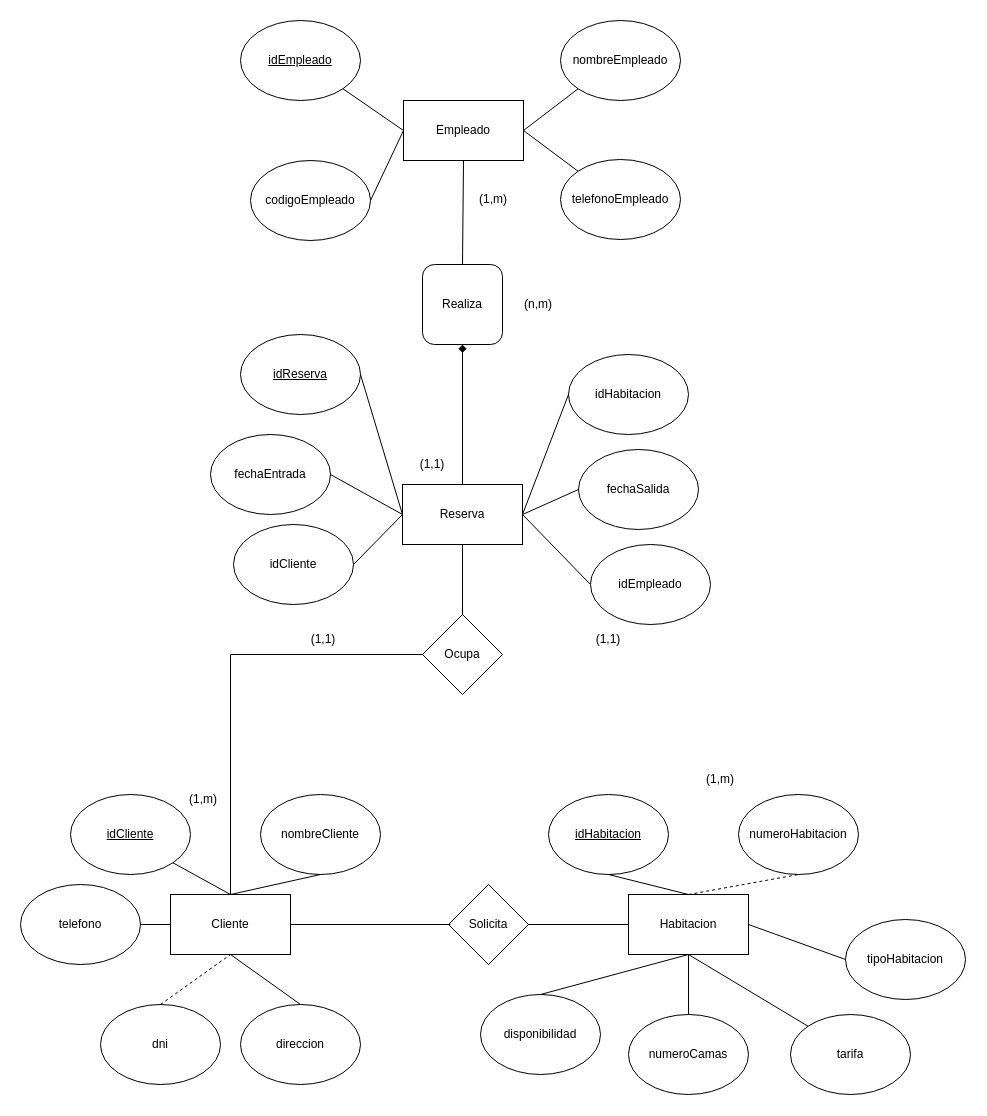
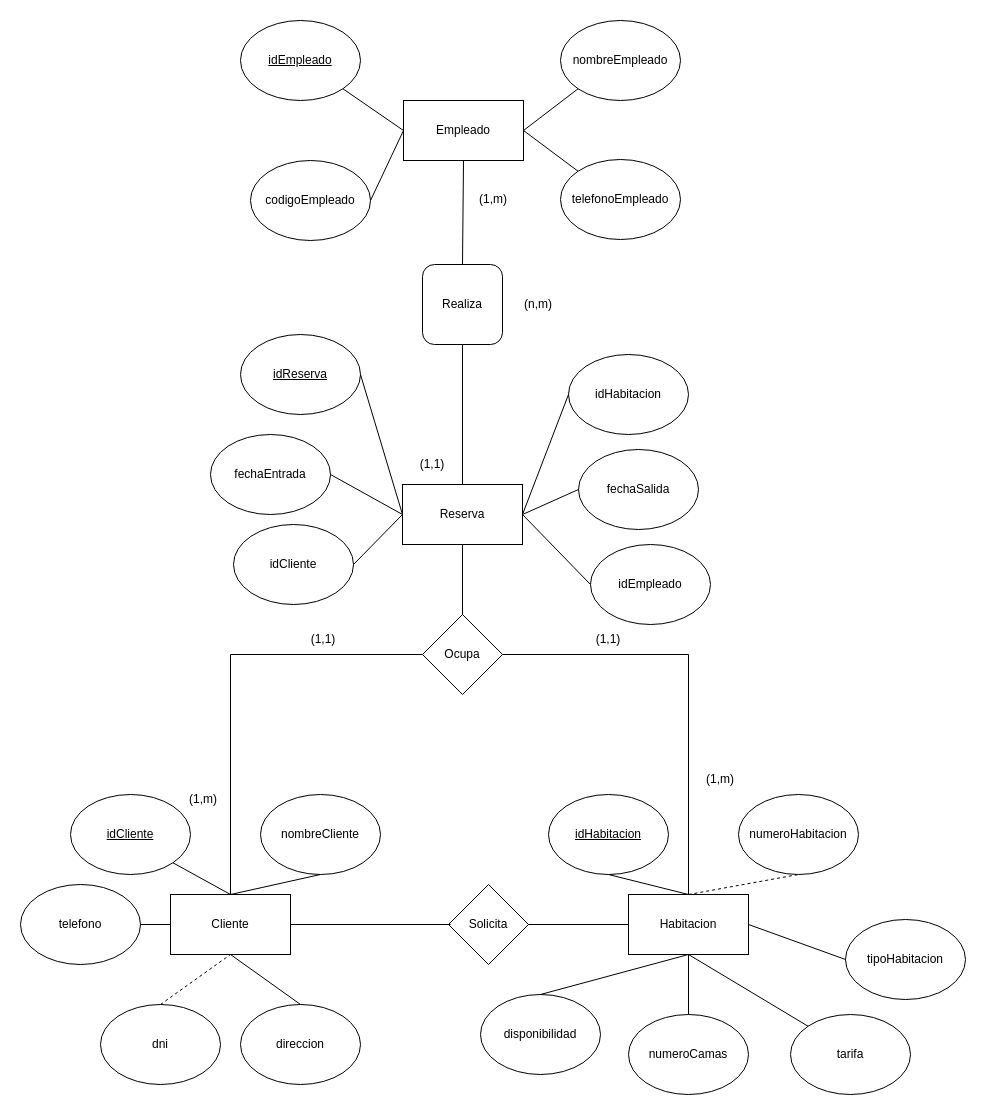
- <mxCell id="51" value="" style="endArrow=diamond;html=1;rounded=0;entryX=0.5;entryY=1;entryDx=0;entryDy=0;exitX=0.5;exitY=0;exitDx=0;exitDy=0;" edge="1" parent="1" source="36" target="49"><mxGeometry width="50" height="50" relative="1" as="geometry"><mxPoint x="472" y="274" as="sourcePoint" /><mxPoint x="473" y="170" as="targetPoint" /></mxGeometry></mxCell>
+ <mxCell id="51" value="" style="endArrow=none;html=1;rounded=0;entryX=0.5;entryY=1;entryDx=0;entryDy=0;exitX=0.5;exitY=0;exitDx=0;exitDy=0;" edge="1" parent="1" source="36" target="49"><mxGeometry width="50" height="50" relative="1" as="geometry"><mxPoint x="472" y="274" as="sourcePoint" /><mxPoint x="473" y="170" as="targetPoint" /></mxGeometry></mxCell>
+ <mxCell id="48" value="" style="endArrow=none;html=1;rounded=0;entryX=1;entryY=0.5;entryDx=0;entryDy=0;exitX=0.5;exitY=0;exitDx=0;exitDy=0;" edge="1" parent="1" source="14" target="45"><mxGeometry width="50" height="50" relative="1" as="geometry"><mxPoint x="320" y="824" as="sourcePoint" /><mxPoint x="370" y="774" as="targetPoint" /><Array as="points"><mxPoint x="688" y="654" /></Array></mxGeometry></mxCell>
